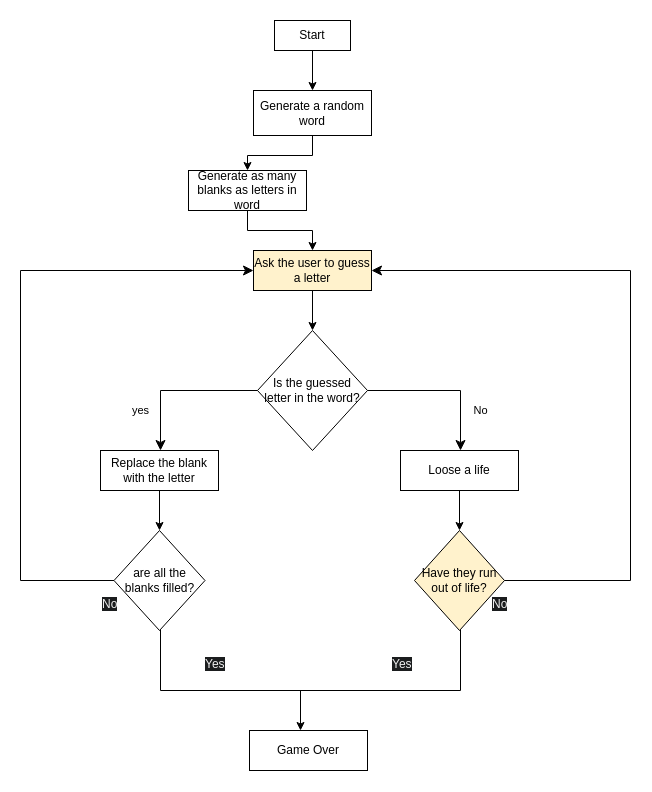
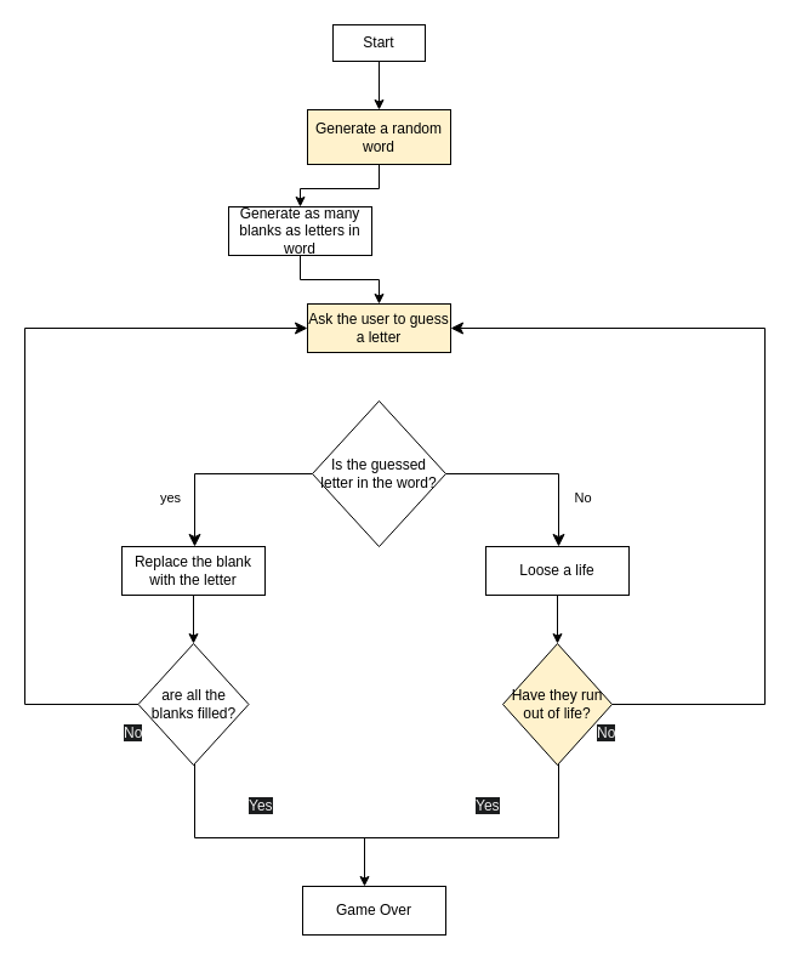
- <mxCell id="4" value="Generate a random word" style="whiteSpace=wrap;html=1;rounded=0;" vertex="1" parent="2"><mxGeometry x="233" y="70" width="118" height="45" as="geometry" /></mxCell>
+ <mxCell id="4" value="Generate a random word" style="whiteSpace=wrap;html=1;rounded=0;fillColor=#fff2cc;" vertex="1" parent="2"><mxGeometry x="233" y="70" width="118" height="45" as="geometry" /></mxCell>
- <mxCell id="11" value="" style="edgeStyle=orthogonalEdgeStyle;rounded=0;orthogonalLoop=1;jettySize=auto;html=1;" edge="1" parent="2" source="8" target="10"><mxGeometry relative="1" as="geometry" /></mxCell>
